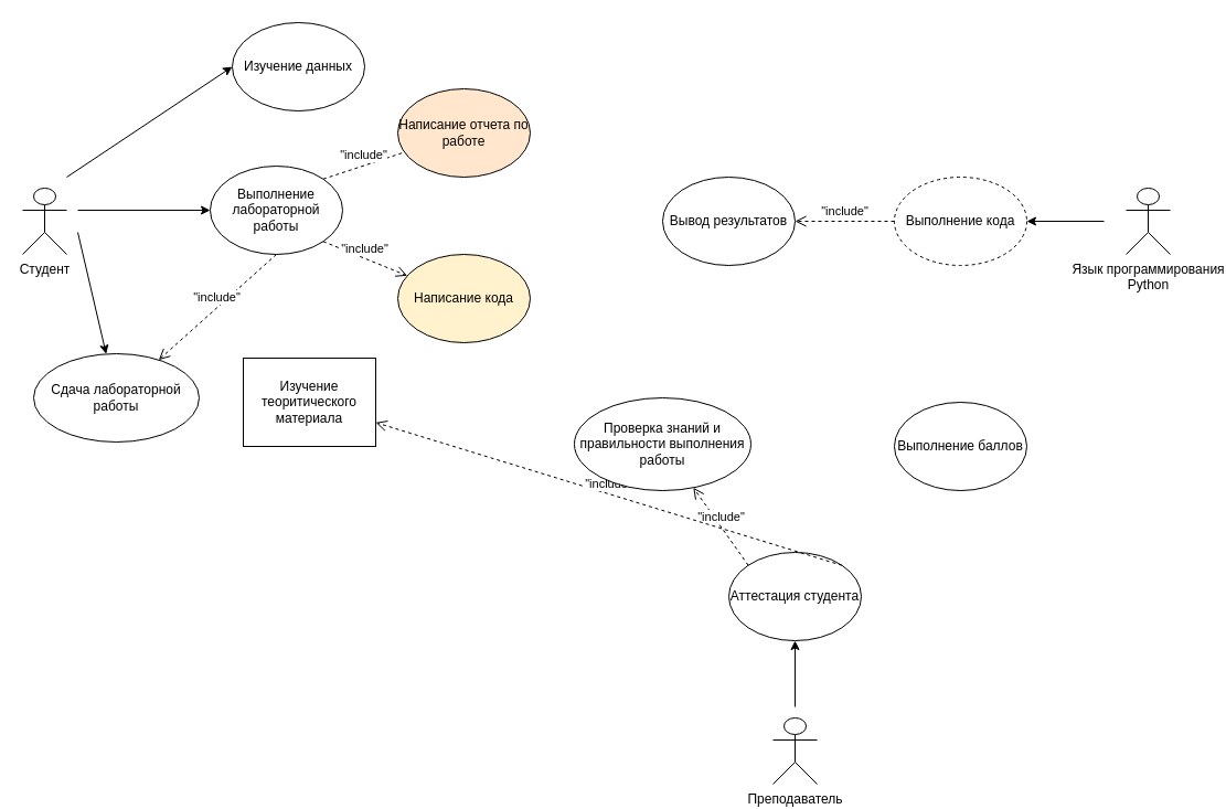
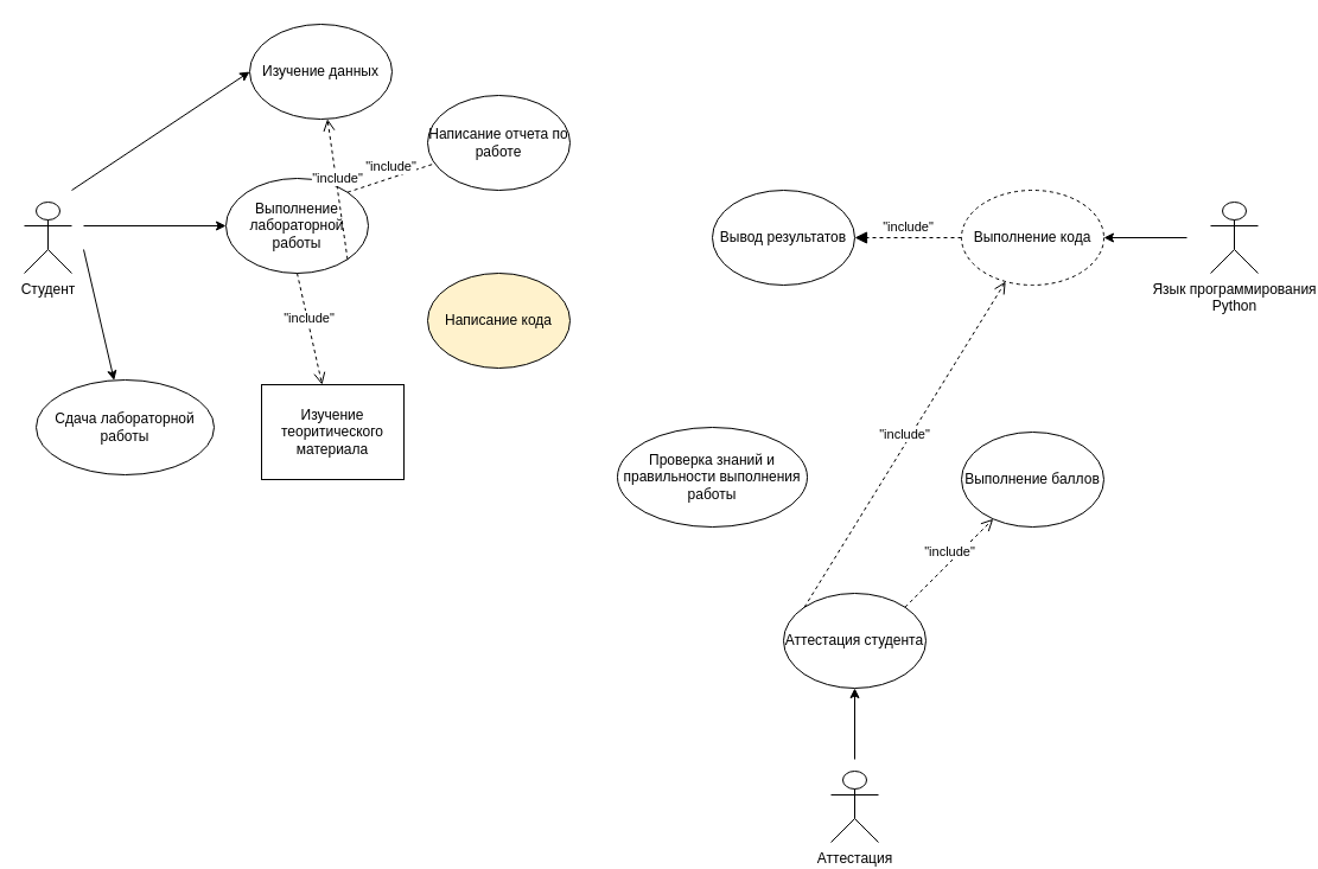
- <mxCell id="11" value="Написание отчета по работе" style="ellipse;whiteSpace=wrap;html=1;fillColor=#ffe6cc;" parent="1" vertex="1"><mxGeometry x="360" y="80" width="120" height="80" as="geometry" /></mxCell>
+ <mxCell id="11" value="Написание отчета по работе" style="ellipse;whiteSpace=wrap;html=1;" parent="1" vertex="1"><mxGeometry x="360" y="80" width="120" height="80" as="geometry" /></mxCell>
- <mxCell id="17" value="&quot;include&quot;" style="html=1;verticalAlign=bottom;endArrow=open;dashed=1;endSize=8;curved=0;rounded=0;entryX=1;entryY=0.5;entryDx=0;entryDy=0;exitX=0;exitY=0.5;exitDx=0;exitDy=0;" parent="1" source="15" target="16" edge="1"><mxGeometry relative="1" as="geometry"><mxPoint x="850" y="210" as="sourcePoint" /><mxPoint x="770" y="210" as="targetPoint" /></mxGeometry></mxCell>
+ <mxCell id="17" value="&quot;include&quot;" style="html=1;verticalAlign=bottom;endArrow=block;dashed=1;endSize=8;curved=0;rounded=0;entryX=1;entryY=0.5;entryDx=0;entryDy=0;exitX=0;exitY=0.5;exitDx=0;exitDy=0;" parent="1" source="15" target="16" edge="1"><mxGeometry relative="1" as="geometry"><mxPoint x="850" y="210" as="sourcePoint" /><mxPoint x="770" y="210" as="targetPoint" /></mxGeometry></mxCell>
- <mxCell id="8" value="&quot;include&quot;" style="html=1;verticalAlign=bottom;endArrow=open;dashed=1;endSize=8;curved=0;rounded=0;exitX=1;exitY=1;exitDx=0;exitDy=0;" parent="1" source="7" target="10" edge="1"><mxGeometry relative="1" as="geometry"><mxPoint x="420" y="380" as="sourcePoint" /><mxPoint x="390" y="300" as="targetPoint" /></mxGeometry></mxCell>
+ <mxCell id="8" value="&quot;include&quot;" style="html=1;verticalAlign=bottom;endArrow=open;dashed=1;endSize=8;curved=0;rounded=0;exitX=1;exitY=1;exitDx=0;exitDy=0;" parent="1" source="7" target="5" edge="1"><mxGeometry relative="1" as="geometry"><mxPoint x="420" y="380" as="sourcePoint" /><mxPoint x="390" y="300" as="targetPoint" /></mxGeometry></mxCell>
- <mxCell id="12" value="&quot;include&quot;" style="html=1;verticalAlign=bottom;endArrow=open;dashed=1;endSize=8;curved=0;rounded=0;exitX=0.5;exitY=1;exitDx=0;exitDy=0;" parent="1" source="7" target="26" edge="1"><mxGeometry relative="1" as="geometry"><mxPoint x="530" y="380" as="sourcePoint" /><mxPoint x="550" y="350" as="targetPoint" /></mxGeometry></mxCell>
+ <mxCell id="12" value="&quot;include&quot;" style="html=1;verticalAlign=bottom;endArrow=open;dashed=1;endSize=8;curved=0;rounded=0;exitX=0.5;exitY=1;exitDx=0;exitDy=0;" parent="1" source="7" target="13" edge="1"><mxGeometry relative="1" as="geometry"><mxPoint x="530" y="380" as="sourcePoint" /><mxPoint x="550" y="350" as="targetPoint" /></mxGeometry></mxCell>
- <mxCell id="22" value="&quot;include&quot;" style="html=1;verticalAlign=bottom;endArrow=open;dashed=1;endSize=8;curved=0;rounded=0;exitX=1;exitY=0;exitDx=0;exitDy=0;" parent="1" source="20" target="13" edge="1"><mxGeometry relative="1" as="geometry"><mxPoint x="780" y="450" as="sourcePoint" /><mxPoint x="840" y="440" as="targetPoint" /></mxGeometry></mxCell>
+ <mxCell id="22" value="&quot;include&quot;" style="html=1;verticalAlign=bottom;endArrow=open;dashed=1;endSize=8;curved=0;rounded=0;exitX=1;exitY=0;exitDx=0;exitDy=0;" parent="1" source="20" target="24" edge="1"><mxGeometry relative="1" as="geometry"><mxPoint x="780" y="450" as="sourcePoint" /><mxPoint x="840" y="440" as="targetPoint" /></mxGeometry></mxCell>
- <mxCell id="21" value="&quot;include&quot;" style="html=1;verticalAlign=bottom;endArrow=open;dashed=1;endSize=8;curved=0;rounded=0;exitX=0;exitY=0;exitDx=0;exitDy=0;" parent="1" source="20" target="23" edge="1"><mxGeometry relative="1" as="geometry"><mxPoint x="780" y="450" as="sourcePoint" /><mxPoint x="620" y="430" as="targetPoint" /></mxGeometry></mxCell>
+ <mxCell id="21" value="&quot;include&quot;" style="html=1;verticalAlign=bottom;endArrow=open;dashed=1;endSize=8;curved=0;rounded=0;exitX=0;exitY=0;exitDx=0;exitDy=0;" parent="1" source="20" target="15" edge="1"><mxGeometry relative="1" as="geometry"><mxPoint x="780" y="450" as="sourcePoint" /><mxPoint x="620" y="430" as="targetPoint" /></mxGeometry></mxCell>
- <mxCell id="18" value="Преподаватель" style="shape=umlActor;verticalLabelPosition=bottom;verticalAlign=top;html=1;" parent="1" vertex="1"><mxGeometry x="700" y="650" width="40" height="60" as="geometry" /></mxCell>
+ <mxCell id="18" value="Аттестация" style="shape=umlActor;verticalLabelPosition=bottom;verticalAlign=top;html=1;" parent="1" vertex="1"><mxGeometry x="700" y="650" width="40" height="60" as="geometry" /></mxCell>
